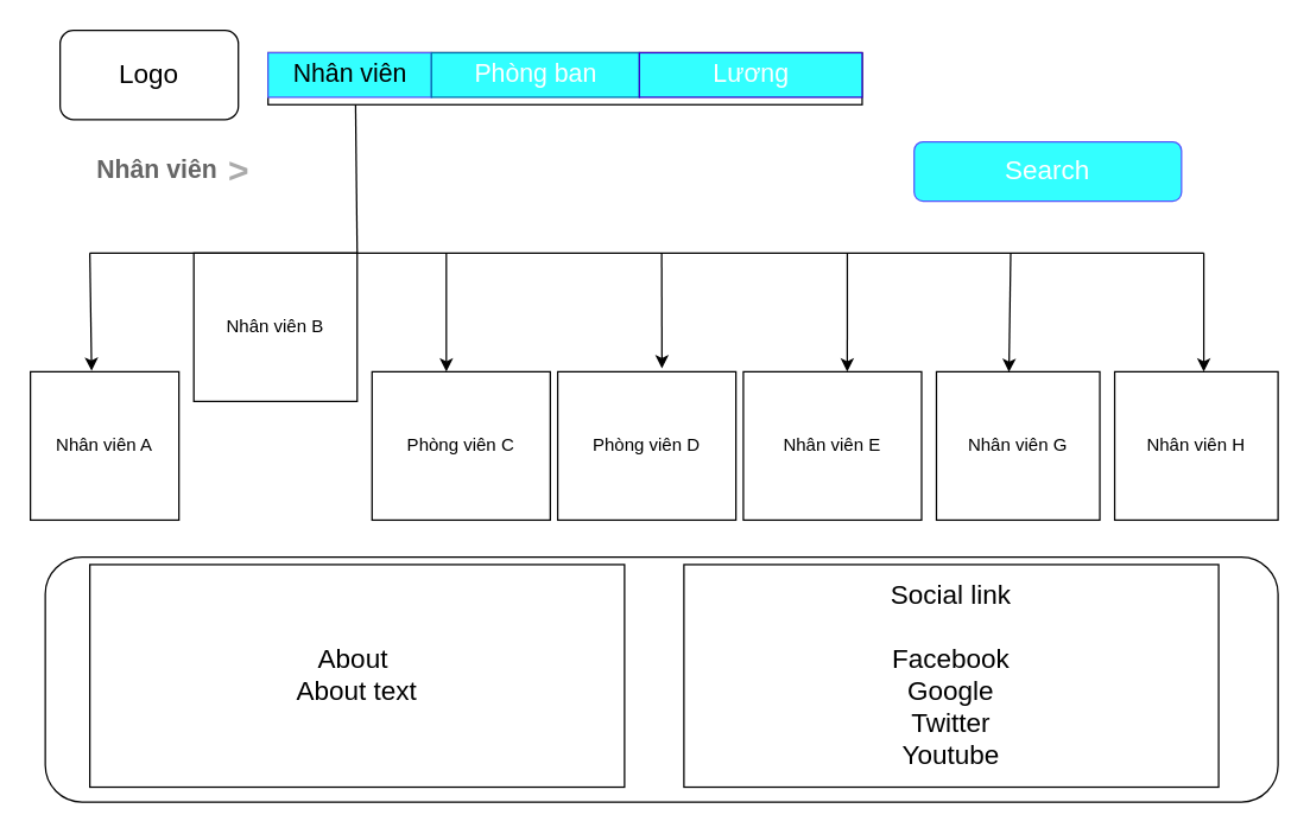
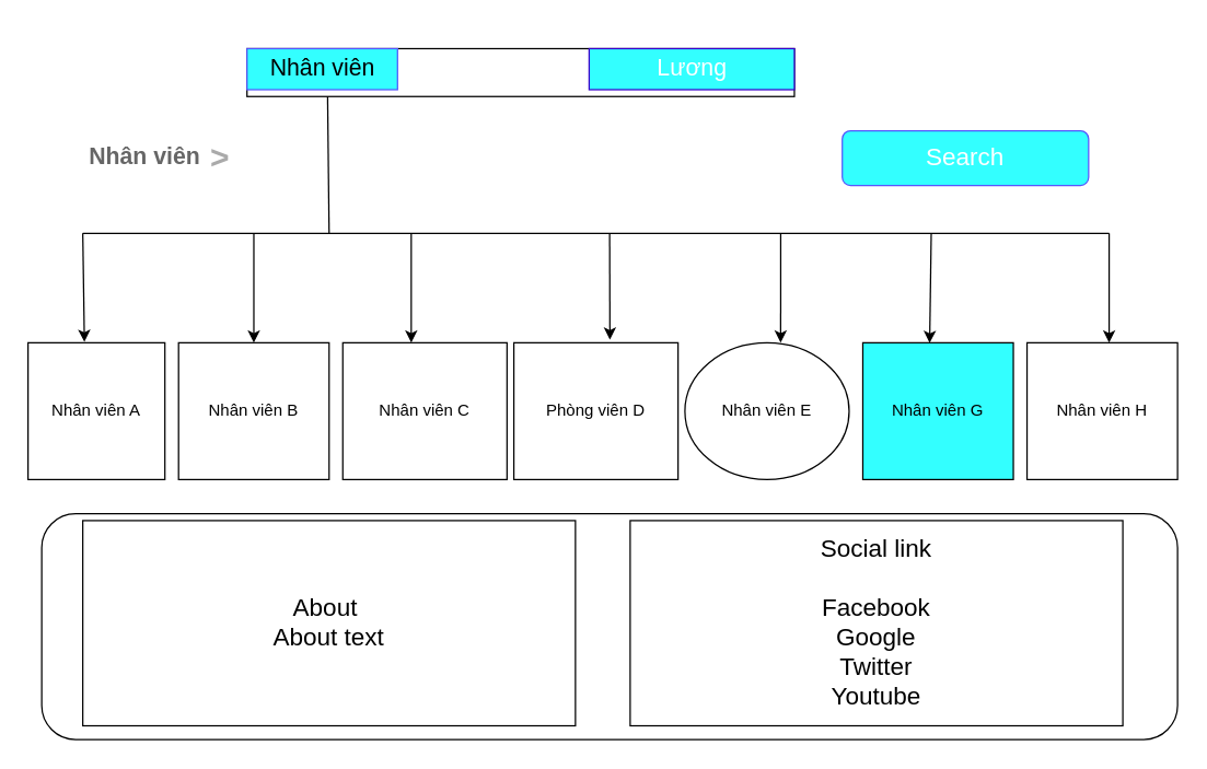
- <mxCell id="19" value="Logo" style="rounded=1;whiteSpace=wrap;html=1;fontSize=18;" vertex="1" parent="1"><mxGeometry x="40" y="20" width="120" height="60" as="geometry" /></mxCell>
- <mxCell id="22" value="Phòng ban" style="strokeColor=#006EAF;fillColor=#33FFFF;strokeWidth=1;shadow=0;dashed=0;align=center;html=1;shape=mxgraph.mockup.forms.rrect;rSize=0;fontSize=17;fontColor=#ffffff;" vertex="1" parent="20"><mxGeometry x="110" width="140" height="30" as="geometry" /></mxCell>
- <mxCell id="2" value="Nhân viên B" style="rounded=0;whiteSpace=wrap;html=1;" parent="1" vertex="1"><mxGeometry x="130" y="170" width="110" height="100" as="geometry" /></mxCell>
+ <mxCell id="2" value="Nhân viên B" style="rounded=0;whiteSpace=wrap;html=1;" parent="1" vertex="1"><mxGeometry x="130" y="250" width="110" height="100" as="geometry" /></mxCell>
- <mxCell id="4" value="Phòng viên C" style="rounded=0;whiteSpace=wrap;html=1;" parent="1" vertex="1"><mxGeometry x="250" y="250" width="120" height="100" as="geometry" /></mxCell>
+ <mxCell id="4" value="Nhân viên C" style="rounded=0;whiteSpace=wrap;html=1;" parent="1" vertex="1"><mxGeometry x="250" y="250" width="120" height="100" as="geometry" /></mxCell>
- <mxCell id="6" value="Nhân viên E" style="rounded=0;whiteSpace=wrap;html=1;" parent="1" vertex="1"><mxGeometry x="500" y="250" width="120" height="100" as="geometry" /></mxCell>
+ <mxCell id="6" value="Nhân viên E" style="ellipse;whiteSpace=wrap;html=1;" parent="1" vertex="1"><mxGeometry x="500" y="250" width="120" height="100" as="geometry" /></mxCell>
- <mxCell id="7" value="Nhân viên G" style="rounded=0;whiteSpace=wrap;html=1;" parent="1" vertex="1"><mxGeometry x="630" y="250" width="110" height="100" as="geometry" /></mxCell>
+ <mxCell id="7" value="Nhân viên G" style="rounded=0;whiteSpace=wrap;html=1;fillColor=#33ffff;" parent="1" vertex="1"><mxGeometry x="630" y="250" width="110" height="100" as="geometry" /></mxCell>
